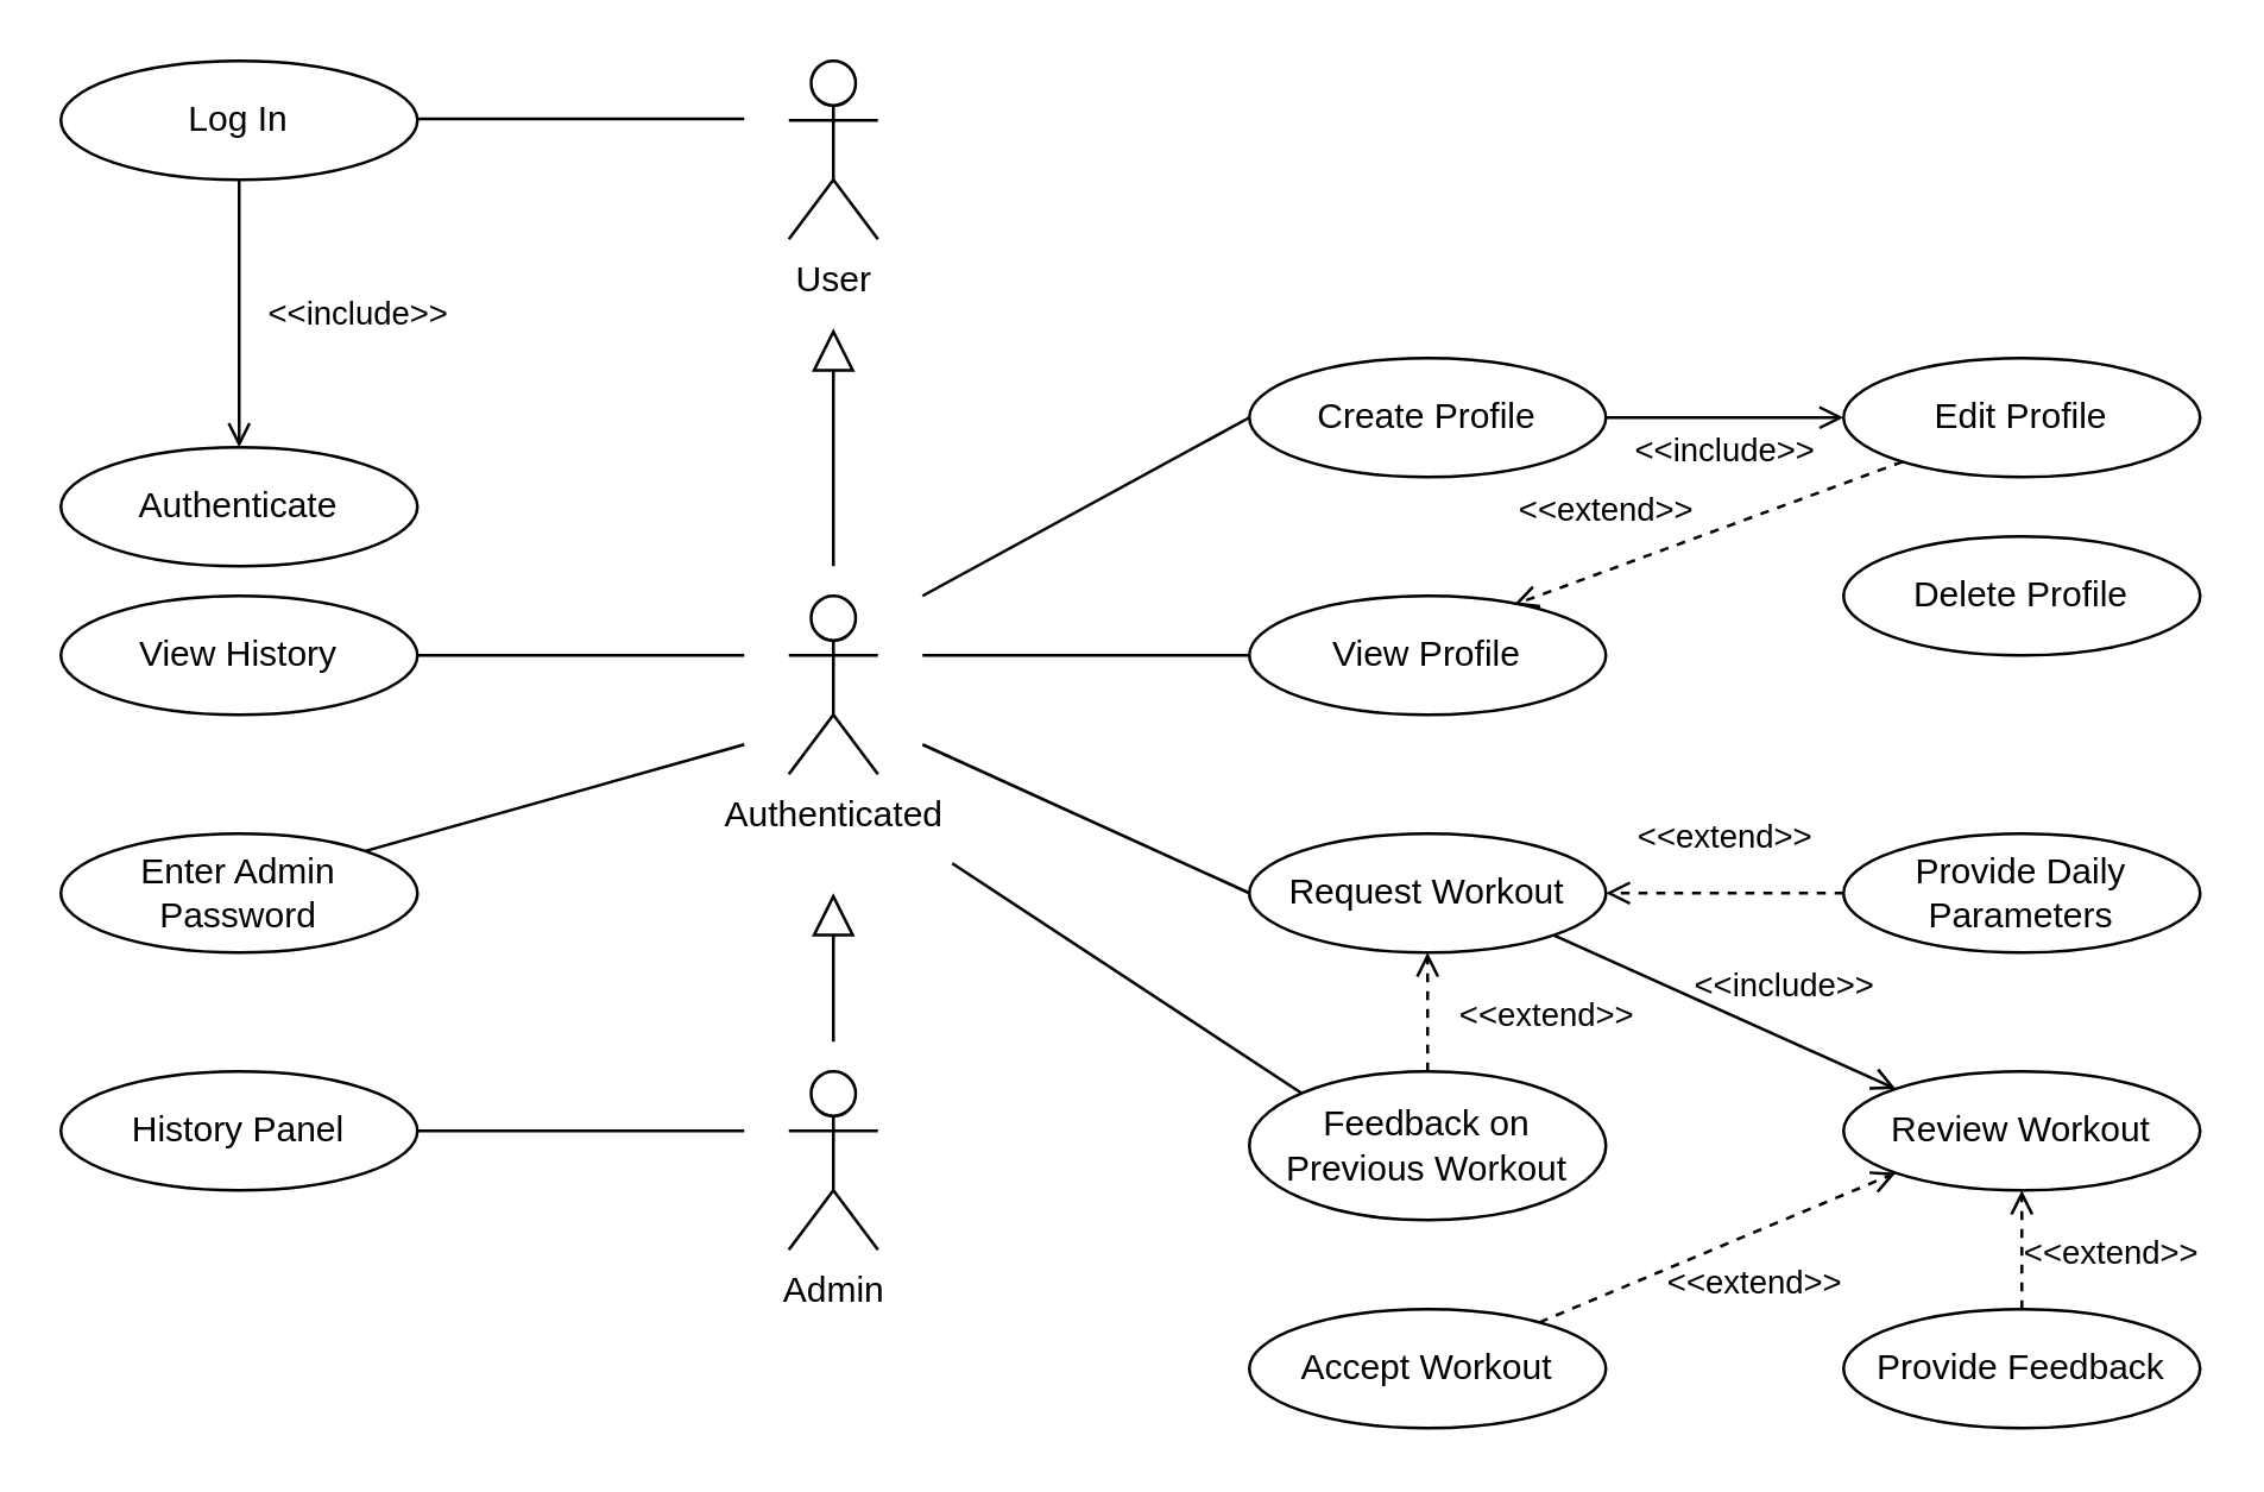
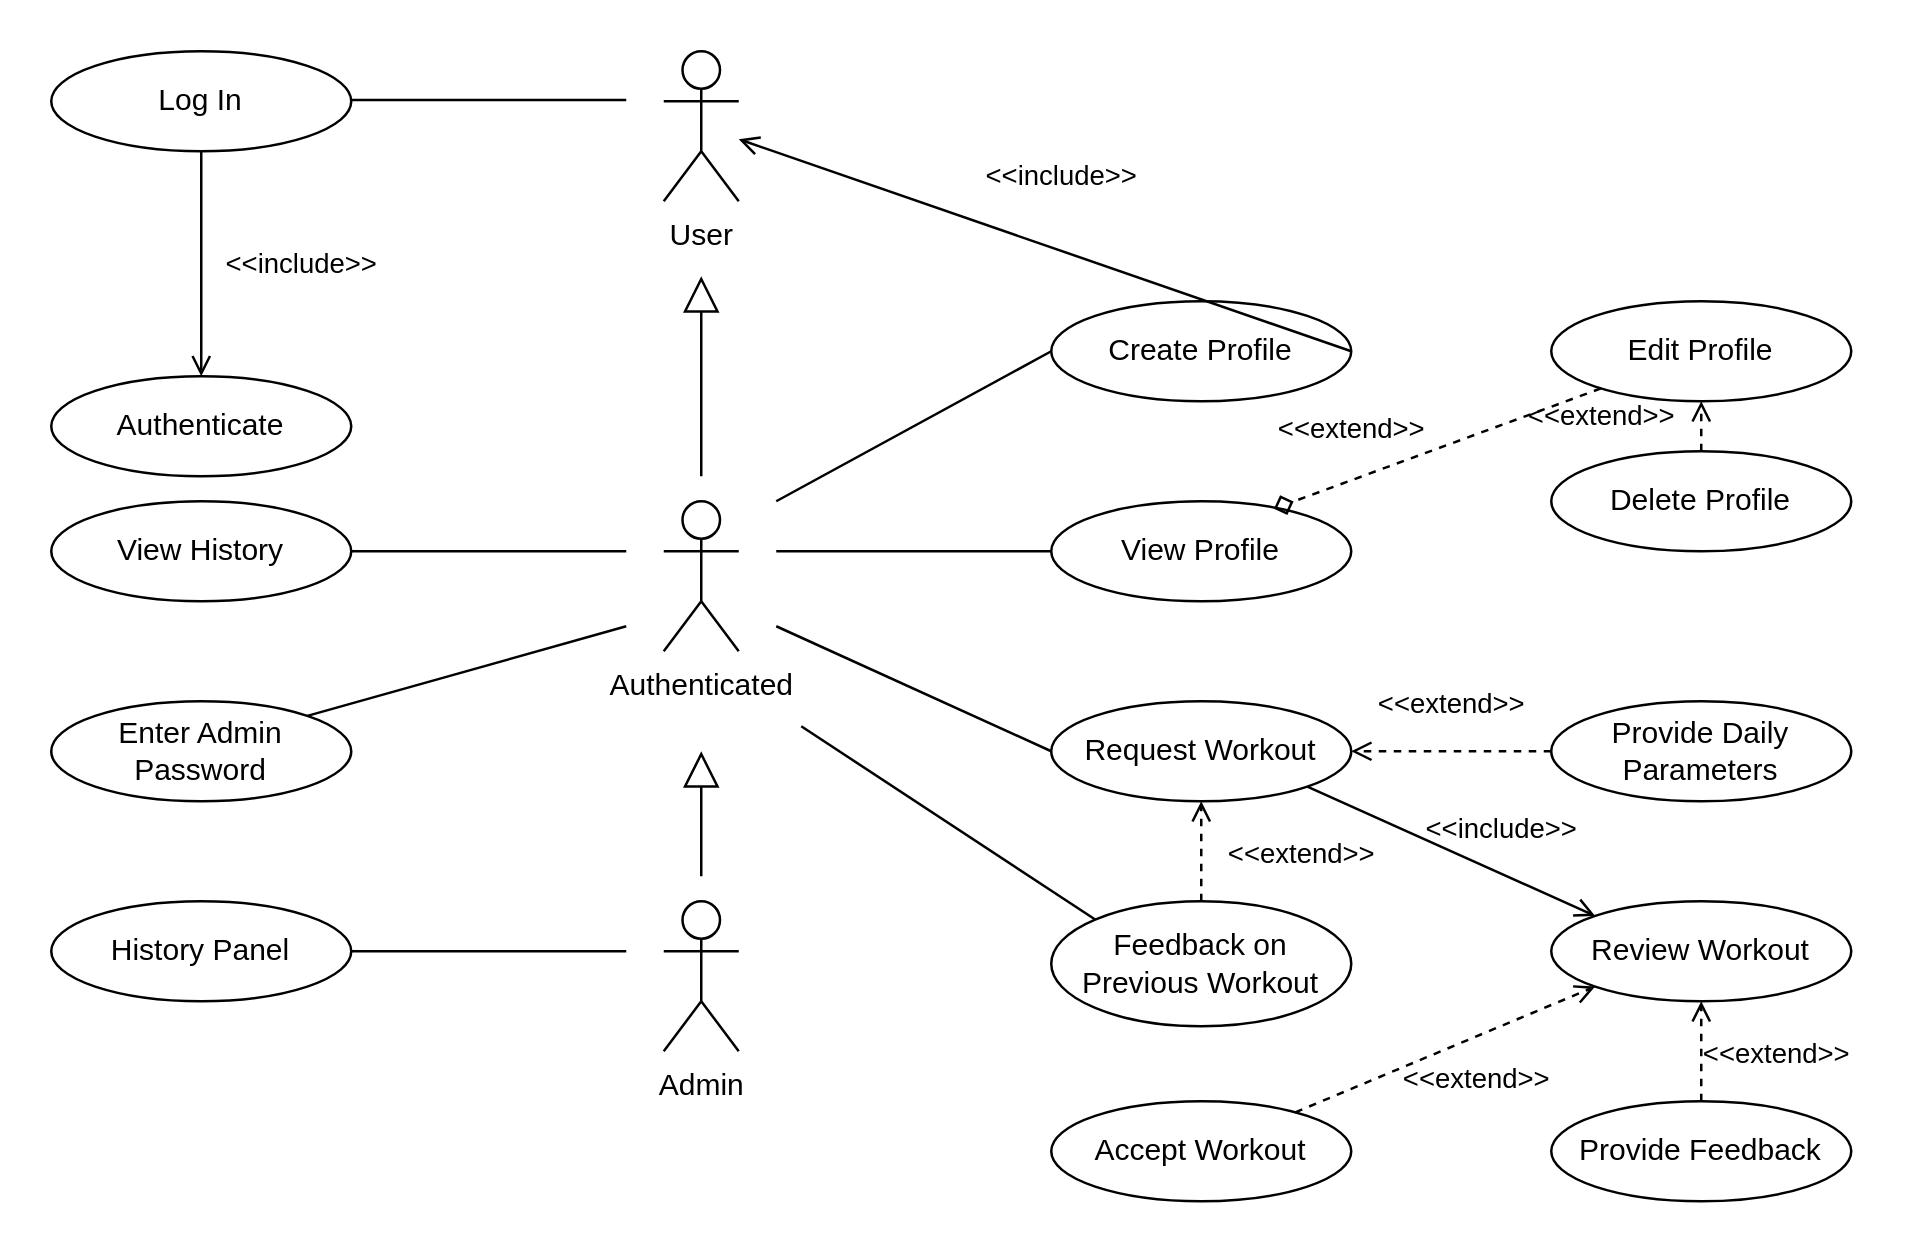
- <mxCell id="15" value="&amp;lt;&amp;lt;include&amp;gt;&amp;gt;" style="html=1;verticalAlign=bottom;labelBackgroundColor=none;endArrow=open;endFill=0;rounded=0;entryX=0;entryY=0.5;entryDx=0;entryDy=0;exitX=1;exitY=0.5;exitDx=0;exitDy=0;" parent="1" source="4" target="13" edge="1"><mxGeometry y="-20" width="160" relative="1" as="geometry"><mxPoint x="248" y="136" as="sourcePoint" /><mxPoint x="212" y="84" as="targetPoint" /><mxPoint as="offset" /></mxGeometry></mxCell>
+ <mxCell id="15" value="&amp;lt;&amp;lt;include&amp;gt;&amp;gt;" style="html=1;verticalAlign=bottom;labelBackgroundColor=none;endArrow=open;endFill=0;rounded=0;exitX=1;exitY=0.5;exitDx=0;exitDy=0;" parent="1" source="4" target="2" edge="1"><mxGeometry y="-20" width="160" relative="1" as="geometry"><mxPoint x="248" y="136" as="sourcePoint" /><mxPoint x="212" y="84" as="targetPoint" /><mxPoint as="offset" /></mxGeometry></mxCell>
+ <mxCell id="12" value="&amp;lt;&amp;lt;extend&amp;gt;&amp;gt;" style="html=1;verticalAlign=bottom;labelBackgroundColor=none;endArrow=open;endFill=0;dashed=1;rounded=0;entryX=0.5;entryY=1;entryDx=0;entryDy=0;" parent="1" source="11" target="13" edge="1"><mxGeometry x="-0.5" y="40" width="160" relative="1" as="geometry"><mxPoint x="386" y="150" as="sourcePoint" /><mxPoint x="350" y="202" as="targetPoint" /><mxPoint as="offset" /></mxGeometry></mxCell>
- <mxCell id="14" value="&amp;lt;&amp;lt;extend&amp;gt;&amp;gt;" style="html=1;verticalAlign=bottom;labelBackgroundColor=none;endArrow=open;endFill=0;dashed=1;rounded=0;entryX=0.742;entryY=0.075;entryDx=0;entryDy=0;entryPerimeter=0;" parent="1" source="13" target="9" edge="1"><mxGeometry x="0.469" y="-11" width="160" relative="1" as="geometry"><mxPoint x="376" y="280" as="sourcePoint" /><mxPoint x="340" y="332" as="targetPoint" /><mxPoint as="offset" /></mxGeometry></mxCell>
+ <mxCell id="14" value="&amp;lt;&amp;lt;extend&amp;gt;&amp;gt;" style="html=1;verticalAlign=bottom;labelBackgroundColor=none;endArrow=diamond;endFill=0;dashed=1;rounded=0;entryX=0.742;entryY=0.075;entryDx=0;entryDy=0;entryPerimeter=0;" parent="1" source="13" target="9" edge="1"><mxGeometry x="0.469" y="-11" width="160" relative="1" as="geometry"><mxPoint x="376" y="280" as="sourcePoint" /><mxPoint x="340" y="332" as="targetPoint" /><mxPoint as="offset" /></mxGeometry></mxCell>
